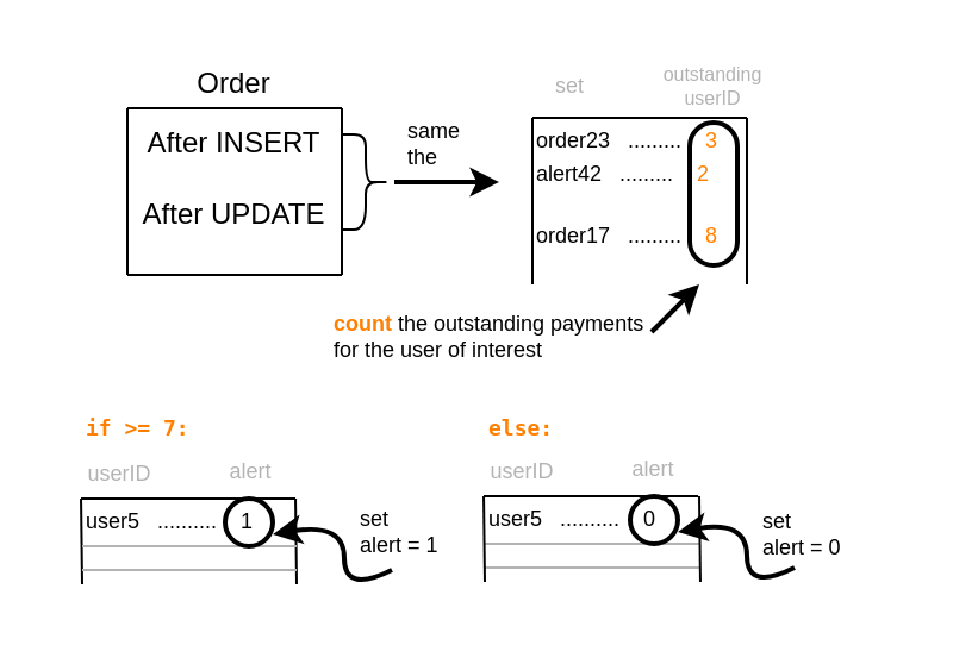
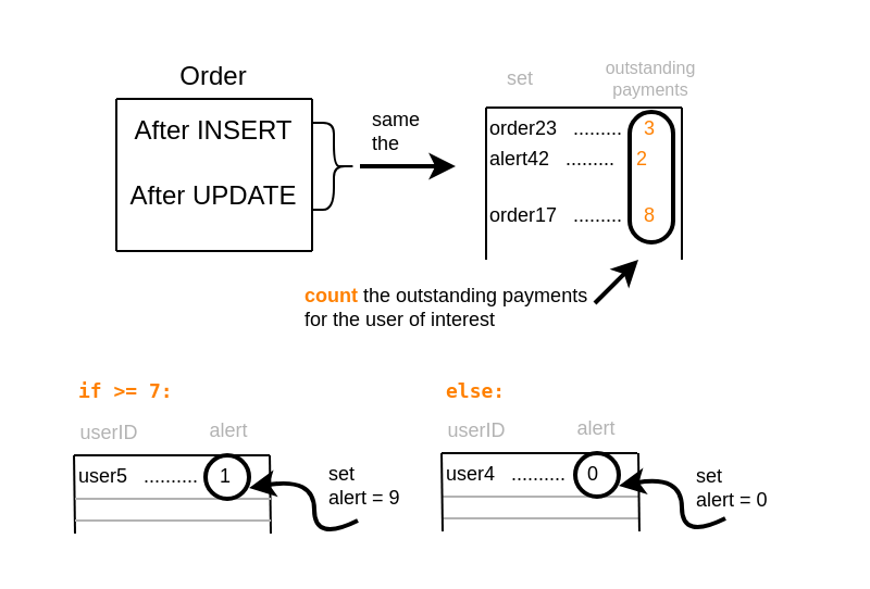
- <mxCell id="18" value="&lt;div style=&quot;font-size: 8px&quot;&gt;&lt;font style=&quot;font-size: 8px&quot;&gt;outstanding&lt;/font&gt;&lt;/div&gt;&lt;div style=&quot;font-size: 8px&quot;&gt;&lt;font style=&quot;font-size: 8px&quot;&gt;userID&lt;br&gt;&lt;/font&gt;&lt;/div&gt;" style="text;html=1;strokeColor=none;fillColor=none;align=center;verticalAlign=middle;whiteSpace=wrap;rounded=0;fontSize=9;fontColor=#B3B3B3;" vertex="1" parent="1"><mxGeometry x="269" y="21" width="60" height="30" as="geometry" /></mxCell>
+ <mxCell id="18" value="&lt;div style=&quot;font-size: 8px&quot;&gt;&lt;font style=&quot;font-size: 8px&quot;&gt;outstanding&lt;/font&gt;&lt;/div&gt;&lt;div style=&quot;font-size: 8px&quot;&gt;&lt;font style=&quot;font-size: 8px&quot;&gt;payments&lt;br&gt;&lt;/font&gt;&lt;/div&gt;" style="text;html=1;strokeColor=none;fillColor=none;align=center;verticalAlign=middle;whiteSpace=wrap;rounded=0;fontSize=9;fontColor=#B3B3B3;" vertex="1" parent="1"><mxGeometry x="269" y="21" width="60" height="30" as="geometry" /></mxCell>
- <mxCell id="36" value="user5 &amp;nbsp; .......... &amp;nbsp;&amp;nbsp; 0" style="text;html=1;strokeColor=none;fillColor=none;align=left;verticalAlign=middle;whiteSpace=wrap;rounded=0;fontSize=9;" vertex="1" parent="1"><mxGeometry x="202.52" y="208" width="90" height="20" as="geometry" /></mxCell>
+ <mxCell id="36" value="user4 &amp;nbsp; .......... &amp;nbsp;&amp;nbsp; 0" style="text;html=1;strokeColor=none;fillColor=none;align=left;verticalAlign=middle;whiteSpace=wrap;rounded=0;fontSize=9;" vertex="1" parent="1"><mxGeometry x="202.52" y="208" width="90" height="20" as="geometry" /></mxCell>
- <mxCell id="31" value="&lt;div&gt;set &lt;br&gt;&lt;/div&gt;&lt;div&gt;alert = 1&lt;/div&gt;" style="text;html=1;strokeColor=none;fillColor=none;align=left;verticalAlign=middle;whiteSpace=wrap;rounded=0;fontSize=9;" vertex="1" parent="1"><mxGeometry x="149" y="213" width="60" height="20" as="geometry" /></mxCell>
+ <mxCell id="31" value="&lt;div&gt;set &lt;br&gt;&lt;/div&gt;&lt;div&gt;alert = 9&lt;/div&gt;" style="text;html=1;strokeColor=none;fillColor=none;align=left;verticalAlign=middle;whiteSpace=wrap;rounded=0;fontSize=9;" vertex="1" parent="1"><mxGeometry x="149" y="213" width="60" height="20" as="geometry" /></mxCell>
